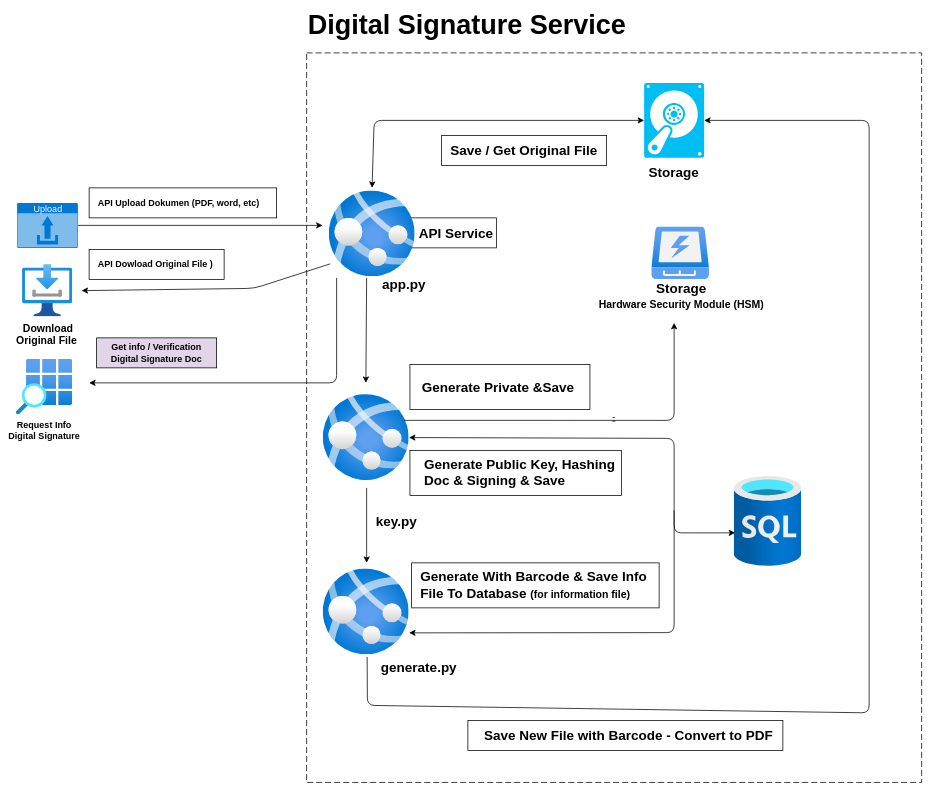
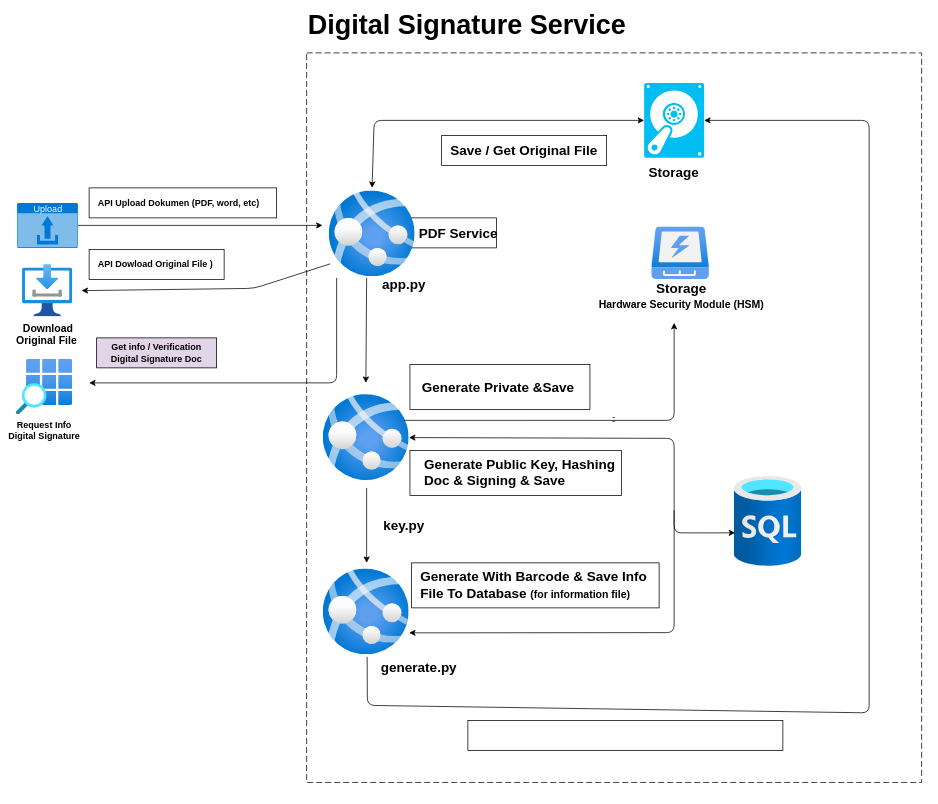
- <mxCell id="43" value="&lt;b&gt;&lt;font style=&quot;font-size: 18px&quot;&gt;API Service&amp;nbsp;&lt;/font&gt;&lt;/b&gt;" style="text;html=1;strokeColor=none;fillColor=none;align=left;verticalAlign=middle;whiteSpace=wrap;rounded=0;fontStyle=0" parent="1" vertex="1"><mxGeometry x="556" y="301.25" width="220" height="20" as="geometry" /></mxCell>
+ <mxCell id="43" value="&lt;b&gt;&lt;font style=&quot;font-size: 18px&quot;&gt;PDF Service&amp;nbsp;&lt;/font&gt;&lt;/b&gt;" style="text;html=1;strokeColor=none;fillColor=none;align=left;verticalAlign=middle;whiteSpace=wrap;rounded=0;fontStyle=0" parent="1" vertex="1"><mxGeometry x="556" y="301.25" width="220" height="20" as="geometry" /></mxCell>
- <mxCell id="15" value="&lt;b&gt;&lt;font style=&quot;font-size: 18px&quot;&gt;key.py&lt;/font&gt;&lt;/b&gt;" style="text;html=1;strokeColor=none;fillColor=none;align=center;verticalAlign=middle;whiteSpace=wrap;rounded=0;fontStyle=0" parent="1" vertex="1"><mxGeometry x="418" y="684.5" width="220" height="20" as="geometry" /></mxCell>
+ <mxCell id="15" value="&lt;b&gt;&lt;font style=&quot;font-size: 18px&quot;&gt;key.py&lt;/font&gt;&lt;/b&gt;" style="text;html=1;strokeColor=none;fillColor=none;align=center;verticalAlign=middle;whiteSpace=wrap;rounded=0;fontStyle=0" parent="1" vertex="1"><mxGeometry x="428" y="689.5" width="220" height="20" as="geometry" /></mxCell>
- <mxCell id="32" value="&lt;b&gt;&lt;font style=&quot;font-size: 18px&quot;&gt;Save New File with Barcode - Convert to PDF&lt;/font&gt;&lt;/b&gt;" style="text;html=1;strokeColor=none;fillColor=none;align=left;verticalAlign=middle;whiteSpace=wrap;rounded=0;fontStyle=0" parent="30" vertex="1"><mxGeometry x="20" y="10" width="400" height="20" as="geometry" /></mxCell>
